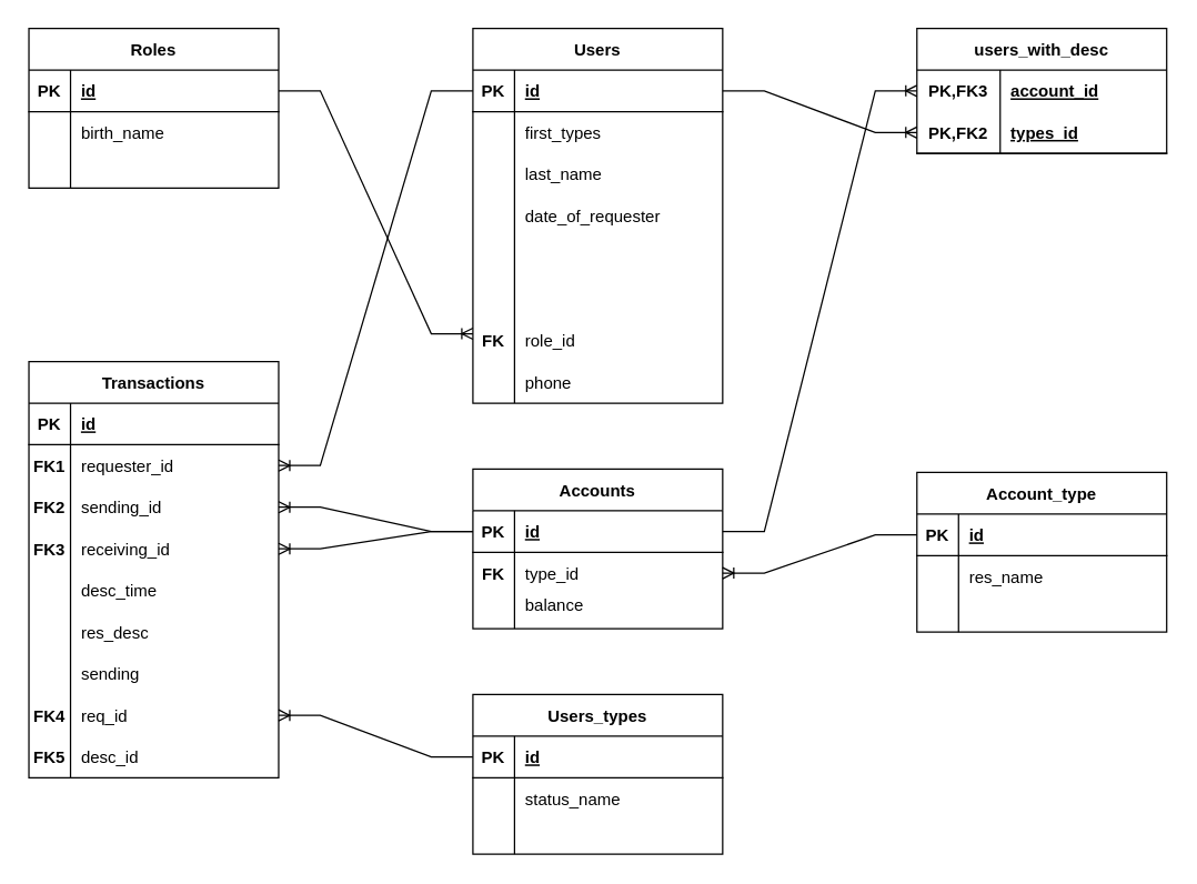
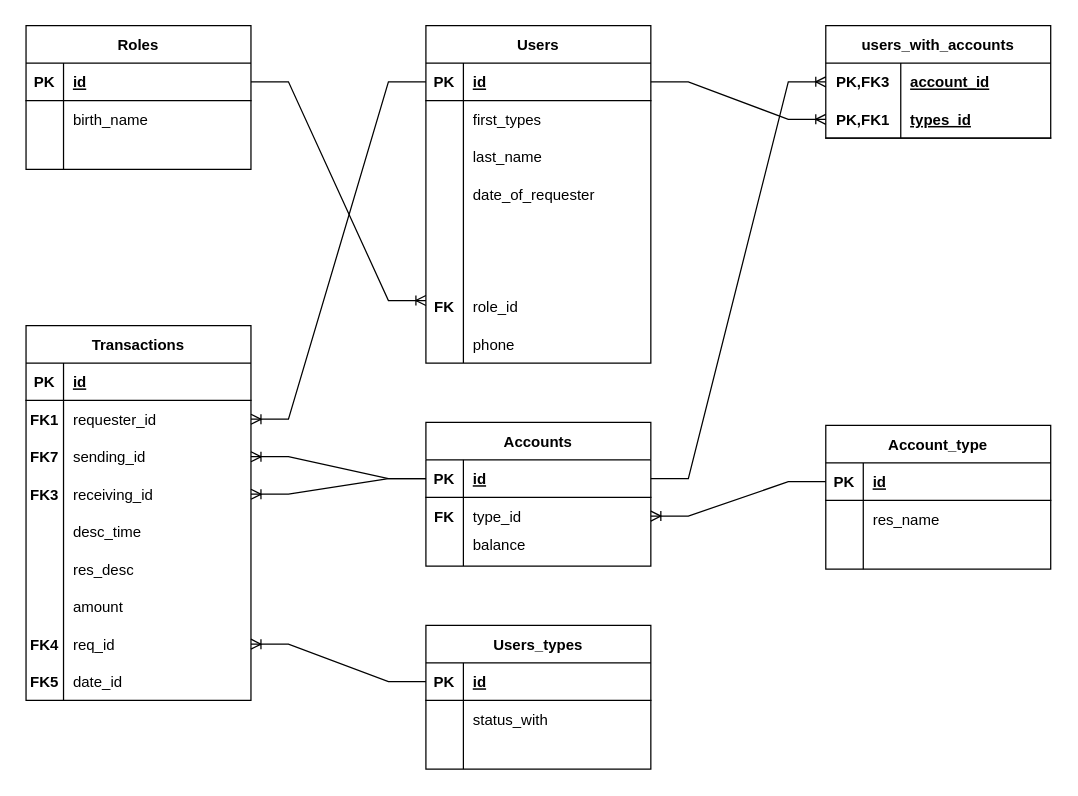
- <mxCell id="65" value="users_with_desc" style="shape=table;startSize=30;container=1;collapsible=1;childLayout=tableLayout;fixedRows=1;rowLines=0;fontStyle=1;align=center;resizeLast=1;" vertex="1" parent="1"><mxGeometry x="660" y="20" width="180" height="90" as="geometry" /></mxCell>
+ <mxCell id="65" value="users_with_accounts" style="shape=table;startSize=30;container=1;collapsible=1;childLayout=tableLayout;fixedRows=1;rowLines=0;fontStyle=1;align=center;resizeLast=1;" vertex="1" parent="1"><mxGeometry x="660" y="20" width="180" height="90" as="geometry" /></mxCell>
- <mxCell id="70" value="PK,FK2" style="shape=partialRectangle;connectable=0;fillColor=none;top=0;left=0;bottom=0;right=0;fontStyle=1;overflow=hidden;" vertex="1" parent="69"><mxGeometry width="60" height="30" as="geometry"><mxRectangle width="60" height="30" as="alternateBounds" /></mxGeometry></mxCell>
+ <mxCell id="70" value="PK,FK1" style="shape=partialRectangle;connectable=0;fillColor=none;top=0;left=0;bottom=0;right=0;fontStyle=1;overflow=hidden;" vertex="1" parent="69"><mxGeometry width="60" height="30" as="geometry"><mxRectangle width="60" height="30" as="alternateBounds" /></mxGeometry></mxCell>
- <mxCell id="83" value="FK2" style="shape=partialRectangle;connectable=0;fillColor=none;top=0;left=0;bottom=0;right=0;editable=1;overflow=hidden;fontStyle=1" vertex="1" parent="82"><mxGeometry width="30" height="30" as="geometry"><mxRectangle width="30" height="30" as="alternateBounds" /></mxGeometry></mxCell>
+ <mxCell id="83" value="FK7" style="shape=partialRectangle;connectable=0;fillColor=none;top=0;left=0;bottom=0;right=0;editable=1;overflow=hidden;fontStyle=1" vertex="1" parent="82"><mxGeometry width="30" height="30" as="geometry"><mxRectangle width="30" height="30" as="alternateBounds" /></mxGeometry></mxCell>
- <mxCell id="96" value="sending" style="shape=partialRectangle;connectable=0;fillColor=none;top=0;left=0;bottom=0;right=0;align=left;spacingLeft=6;overflow=hidden;" vertex="1" parent="94"><mxGeometry x="30" width="150" height="30" as="geometry"><mxRectangle width="150" height="30" as="alternateBounds" /></mxGeometry></mxCell>
+ <mxCell id="96" value="amount" style="shape=partialRectangle;connectable=0;fillColor=none;top=0;left=0;bottom=0;right=0;align=left;spacingLeft=6;overflow=hidden;" vertex="1" parent="94"><mxGeometry x="30" width="150" height="30" as="geometry"><mxRectangle width="150" height="30" as="alternateBounds" /></mxGeometry></mxCell>
- <mxCell id="102" value="desc_id" style="shape=partialRectangle;connectable=0;fillColor=none;top=0;left=0;bottom=0;right=0;align=left;spacingLeft=6;overflow=hidden;" vertex="1" parent="100"><mxGeometry x="30" width="150" height="30" as="geometry"><mxRectangle width="150" height="30" as="alternateBounds" /></mxGeometry></mxCell>
+ <mxCell id="102" value="date_id" style="shape=partialRectangle;connectable=0;fillColor=none;top=0;left=0;bottom=0;right=0;align=left;spacingLeft=6;overflow=hidden;" vertex="1" parent="100"><mxGeometry x="30" width="150" height="30" as="geometry"><mxRectangle width="150" height="30" as="alternateBounds" /></mxGeometry></mxCell>
- <mxCell id="112" value="status_name" style="shape=partialRectangle;connectable=0;fillColor=none;top=0;left=0;bottom=0;right=0;align=left;spacingLeft=6;overflow=hidden;" vertex="1" parent="110"><mxGeometry x="30" width="150" height="30" as="geometry"><mxRectangle width="150" height="30" as="alternateBounds" /></mxGeometry></mxCell>
+ <mxCell id="112" value="status_with" style="shape=partialRectangle;connectable=0;fillColor=none;top=0;left=0;bottom=0;right=0;align=left;spacingLeft=6;overflow=hidden;" vertex="1" parent="110"><mxGeometry x="30" width="150" height="30" as="geometry"><mxRectangle width="150" height="30" as="alternateBounds" /></mxGeometry></mxCell>
